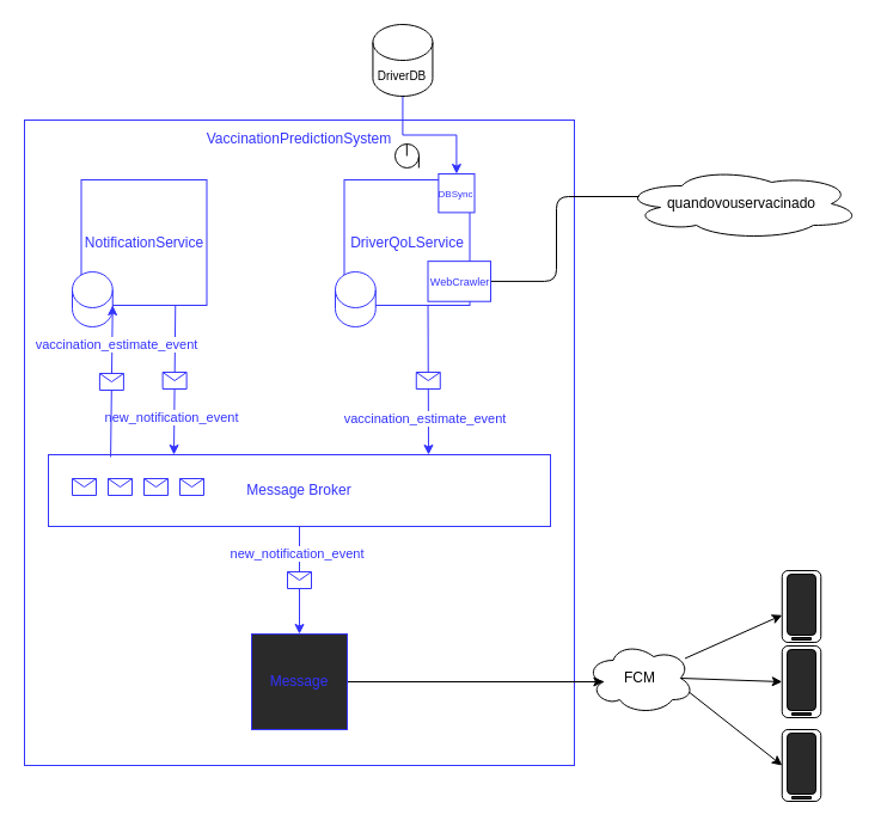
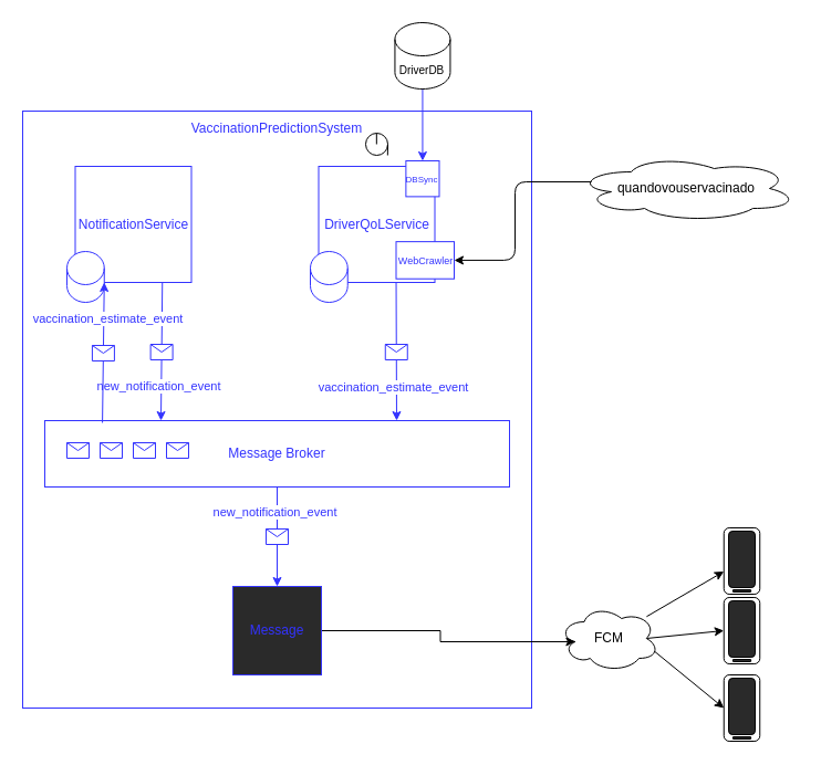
- <mxCell id="4" value="&lt;font style=&quot;font-size: 10px&quot;&gt;DriverDB&lt;br&gt;&lt;/font&gt;" style="shape=cylinder3;whiteSpace=wrap;html=1;boundedLbl=1;backgroundOutline=1;size=15;" parent="1" vertex="1"><mxGeometry x="311.44" y="20" width="50" height="60" as="geometry" /></mxCell>
+ <mxCell id="4" value="&lt;font style=&quot;font-size: 10px&quot;&gt;DriverDB&lt;br&gt;&lt;/font&gt;" style="shape=cylinder3;whiteSpace=wrap;html=1;boundedLbl=1;backgroundOutline=1;size=15;" parent="1" vertex="1"><mxGeometry x="356.44" y="20" width="50" height="60" as="geometry" /></mxCell>
- <mxCell id="6" value="" style="endArrow=none;html=1;entryX=1;entryY=0.5;entryDx=0;entryDy=0;exitX=0.07;exitY=0.4;exitDx=0;exitDy=0;exitPerimeter=0;edgeStyle=orthogonalEdgeStyle;" parent="1" source="5" target="13" edge="1"><mxGeometry width="50" height="50" relative="1" as="geometry"><mxPoint x="450" y="440" as="sourcePoint" /><mxPoint x="500" y="390" as="targetPoint" /></mxGeometry></mxCell>
+ <mxCell id="6" value="" style="endArrow=classic;html=1;entryX=1;entryY=0.5;entryDx=0;entryDy=0;exitX=0.07;exitY=0.4;exitDx=0;exitDy=0;exitPerimeter=0;edgeStyle=orthogonalEdgeStyle;" parent="1" source="5" target="13" edge="1"><mxGeometry width="50" height="50" relative="1" as="geometry"><mxPoint x="450" y="440" as="sourcePoint" /><mxPoint x="500" y="390" as="targetPoint" /></mxGeometry></mxCell>
- <mxCell id="18" value="FCM" style="ellipse;shape=cloud;whiteSpace=wrap;html=1;" parent="1" vertex="1"><mxGeometry x="490" y="537" width="90" height="60" as="geometry" /></mxCell>
+ <mxCell id="18" value="FCM" style="ellipse;shape=cloud;whiteSpace=wrap;html=1;" parent="1" vertex="1"><mxGeometry x="505" y="547" width="90" height="60" as="geometry" /></mxCell>
